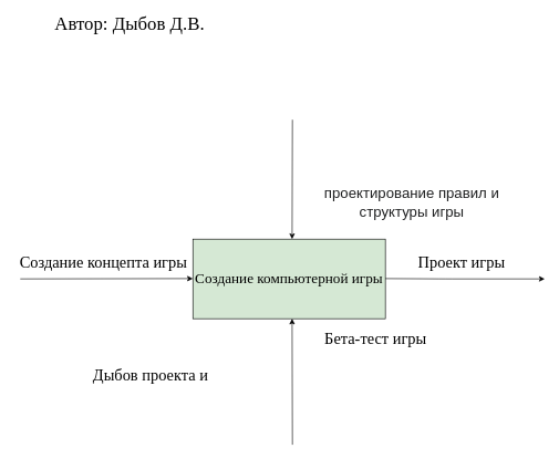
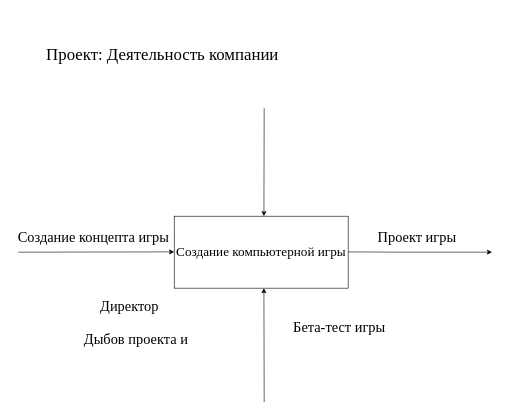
- <mxCell id="7" value="Автор: Дыбов Д.В." style="text;html=1;strokeColor=none;fillColor=none;align=center;verticalAlign=middle;whiteSpace=wrap;rounded=0;fontFamily=Times New Roman;fontSize=28;" parent="1" vertex="1"><mxGeometry x="70" y="20" width="250" height="30" as="geometry" /></mxCell>
+ <mxCell id="8" value="Проект: Деятельность компании" style="text;html=1;align=center;verticalAlign=middle;resizable=0;points=[];autosize=1;strokeColor=none;fillColor=none;fontSize=28;fontFamily=Times New Roman;" parent="1" vertex="1"><mxGeometry x="70" y="70" width="400" height="40" as="geometry" /></mxCell>
- <mxCell id="12" value="&lt;span style=&quot;color: rgb(32, 33, 34); font-family: sans-serif; font-size: 22px; background-color: rgb(255, 255, 255);&quot;&gt;проектирование правил и структуры игры&lt;/span&gt;" style="text;html=1;strokeColor=none;fillColor=none;align=center;verticalAlign=middle;whiteSpace=wrap;rounded=0;fontFamily=Times New Roman;fontSize=22;" parent="1" vertex="1"><mxGeometry x="480" y="290" width="280" height="30" as="geometry" /></mxCell>
- <mxCell id="2" value="Создание компьютерной игры" style="rounded=0;whiteSpace=wrap;html=1;fontFamily=Times New Roman;fontSize=22;fillColor=#d5e8d4;" parent="1" vertex="1"><mxGeometry x="290" y="360" width="290" height="120" as="geometry" /></mxCell>
+ <mxCell id="2" value="Создание компьютерной игры" style="rounded=0;whiteSpace=wrap;html=1;fontFamily=Times New Roman;fontSize=22;" parent="1" vertex="1"><mxGeometry x="290" y="360" width="290" height="120" as="geometry" /></mxCell>
+ <mxCell id="10" value="Директор" style="text;html=1;align=center;verticalAlign=middle;resizable=0;points=[];autosize=1;strokeColor=none;fillColor=none;fontSize=24;fontFamily=Times New Roman;" parent="1" vertex="1"><mxGeometry x="160" y="495" width="110" height="30" as="geometry" /></mxCell>
- <mxCell id="14" value="Бета-тест игры" style="text;html=1;align=center;verticalAlign=middle;resizable=0;points=[];autosize=1;strokeColor=none;fillColor=none;fontSize=24;fontFamily=Times New Roman;" parent="1" vertex="1"><mxGeometry x="480" y="495" width="170" height="30" as="geometry" /></mxCell>
+ <mxCell id="14" value="Бета-тест игры" style="text;html=1;align=center;verticalAlign=middle;resizable=0;points=[];autosize=1;strokeColor=none;fillColor=none;fontSize=24;fontFamily=Times New Roman;" parent="1" vertex="1"><mxGeometry x="480" y="530" width="170" height="30" as="geometry" /></mxCell>
